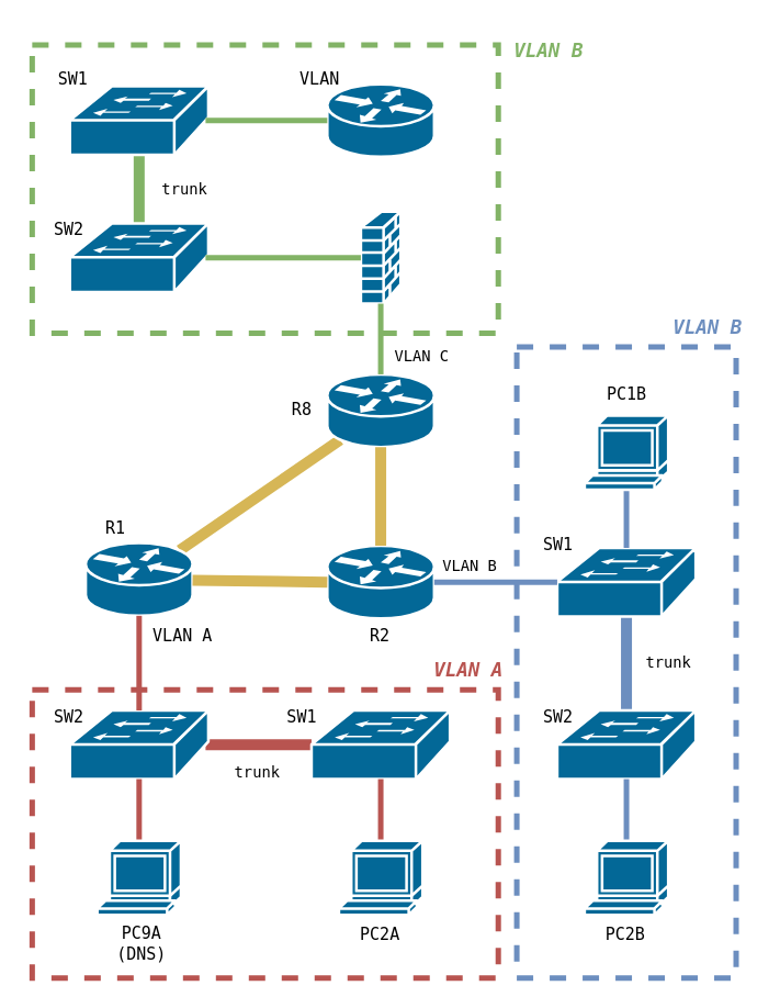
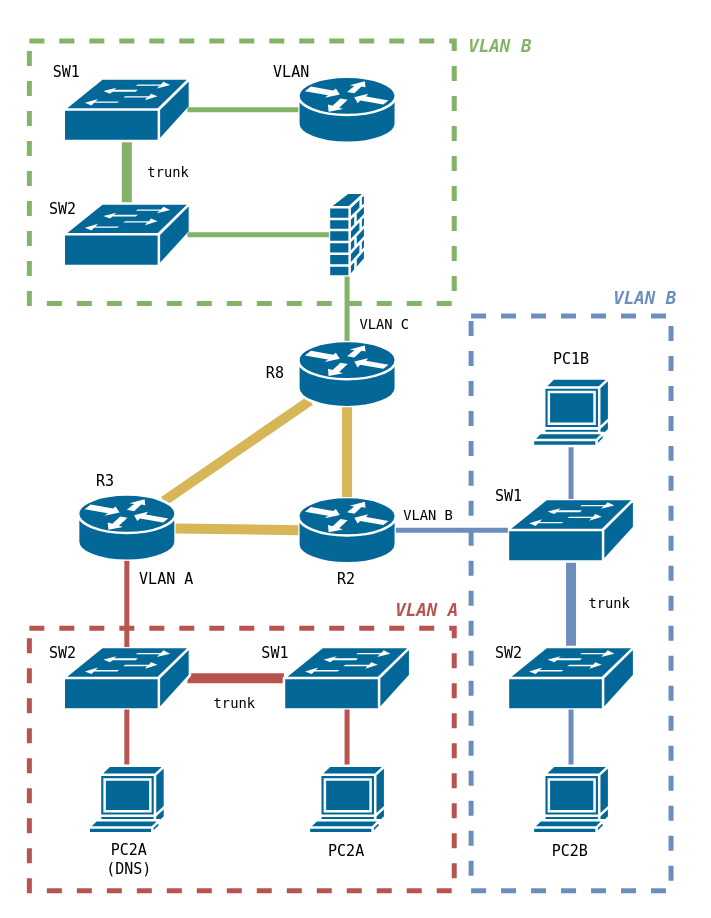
- <mxCell id="44" value="&lt;pre&gt;R1&lt;br&gt;&lt;/pre&gt;" style="text;html=1;align=center;verticalAlign=middle;whiteSpace=wrap;rounded=0;" parent="1" vertex="1"><mxGeometry x="54" y="370" width="60" height="30" as="geometry" /></mxCell>
+ <mxCell id="44" value="&lt;pre&gt;R3&lt;br&gt;&lt;/pre&gt;" style="text;html=1;align=center;verticalAlign=middle;whiteSpace=wrap;rounded=0;" parent="1" vertex="1"><mxGeometry x="54" y="370" width="60" height="30" as="geometry" /></mxCell>
- <mxCell id="28" value="&lt;div align=&quot;center&quot;&gt;&lt;pre&gt;PC9A&lt;br&gt;(DNS)&lt;/pre&gt;&lt;/div&gt;" style="text;html=1;align=center;verticalAlign=middle;whiteSpace=wrap;rounded=0;" parent="1" vertex="1"><mxGeometry x="73" y="672" width="60" height="30" as="geometry" /></mxCell>
+ <mxCell id="28" value="&lt;div align=&quot;center&quot;&gt;&lt;pre&gt;PC2A&lt;br&gt;(DNS)&lt;/pre&gt;&lt;/div&gt;" style="text;html=1;align=center;verticalAlign=middle;whiteSpace=wrap;rounded=0;" parent="1" vertex="1"><mxGeometry x="73" y="672" width="60" height="30" as="geometry" /></mxCell>
